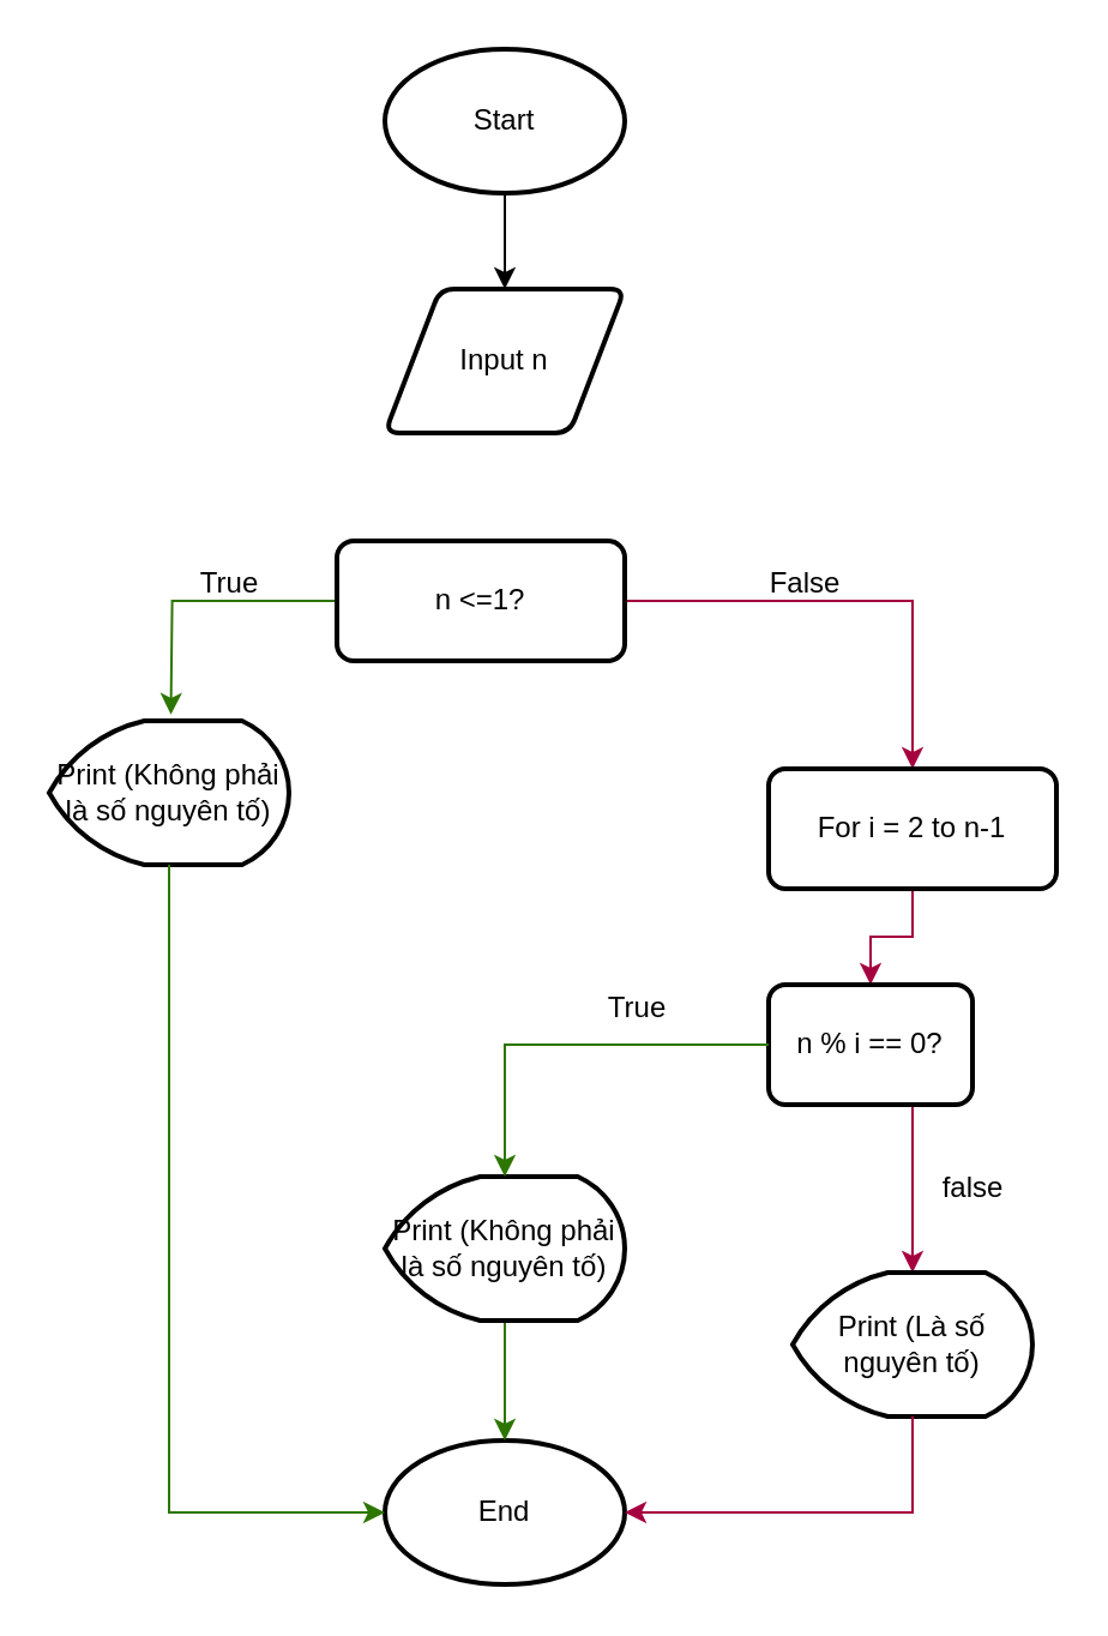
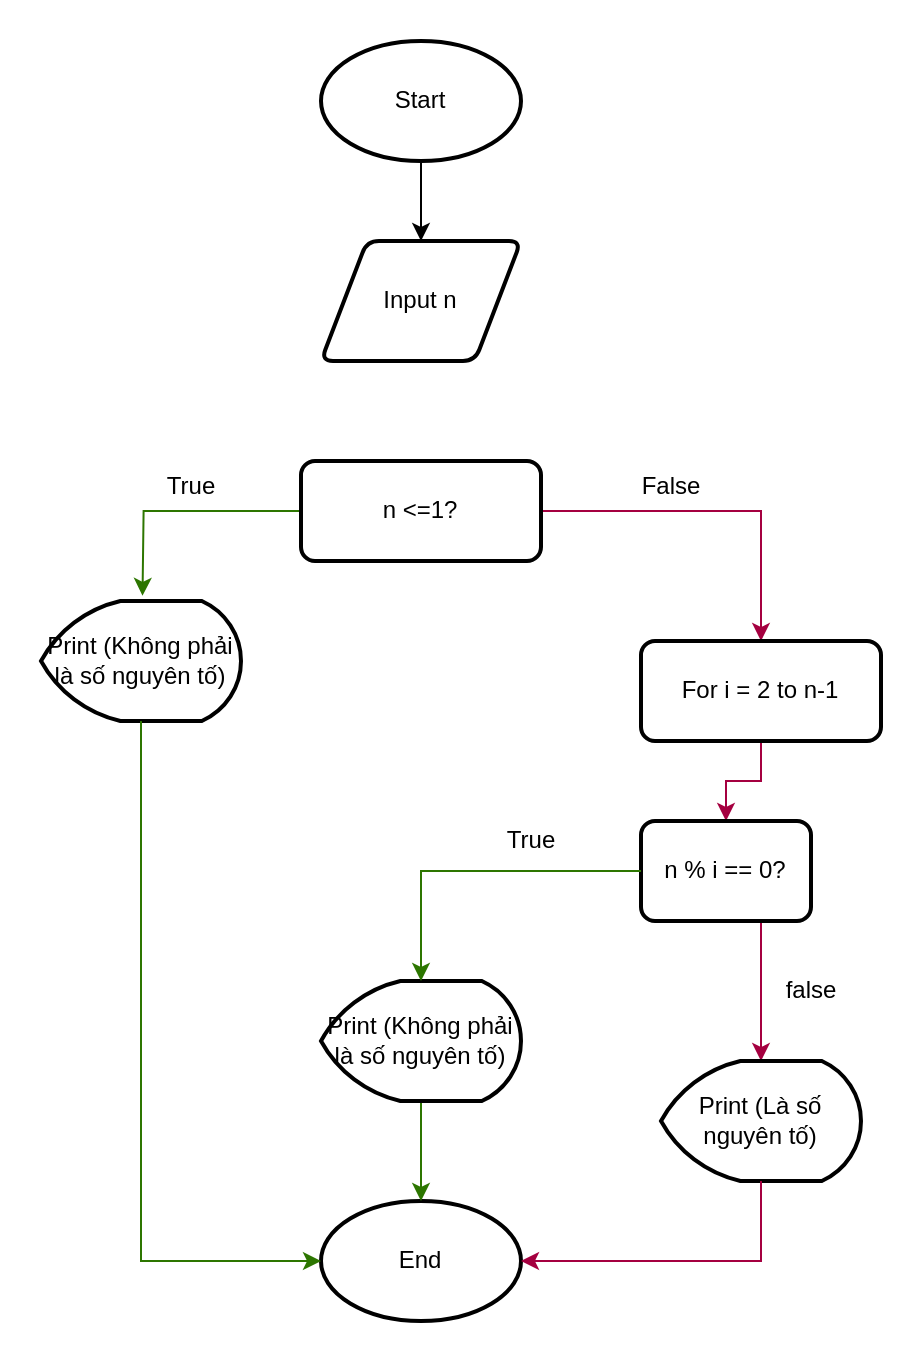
- <mxCell id="8" value="n &amp;lt;=1?" style="rounded=1;whiteSpace=wrap;html=1;absoluteArcSize=1;arcSize=14;strokeWidth=2;" parent="1" vertex="1"><mxGeometry x="140" y="225" width="120" height="50" as="geometry" /></mxCell>
+ <mxCell id="8" value="n &amp;lt;=1?" style="rounded=1;whiteSpace=wrap;html=1;absoluteArcSize=1;arcSize=14;strokeWidth=2;" parent="1" vertex="1"><mxGeometry x="150" y="230" width="120" height="50" as="geometry" /></mxCell>
